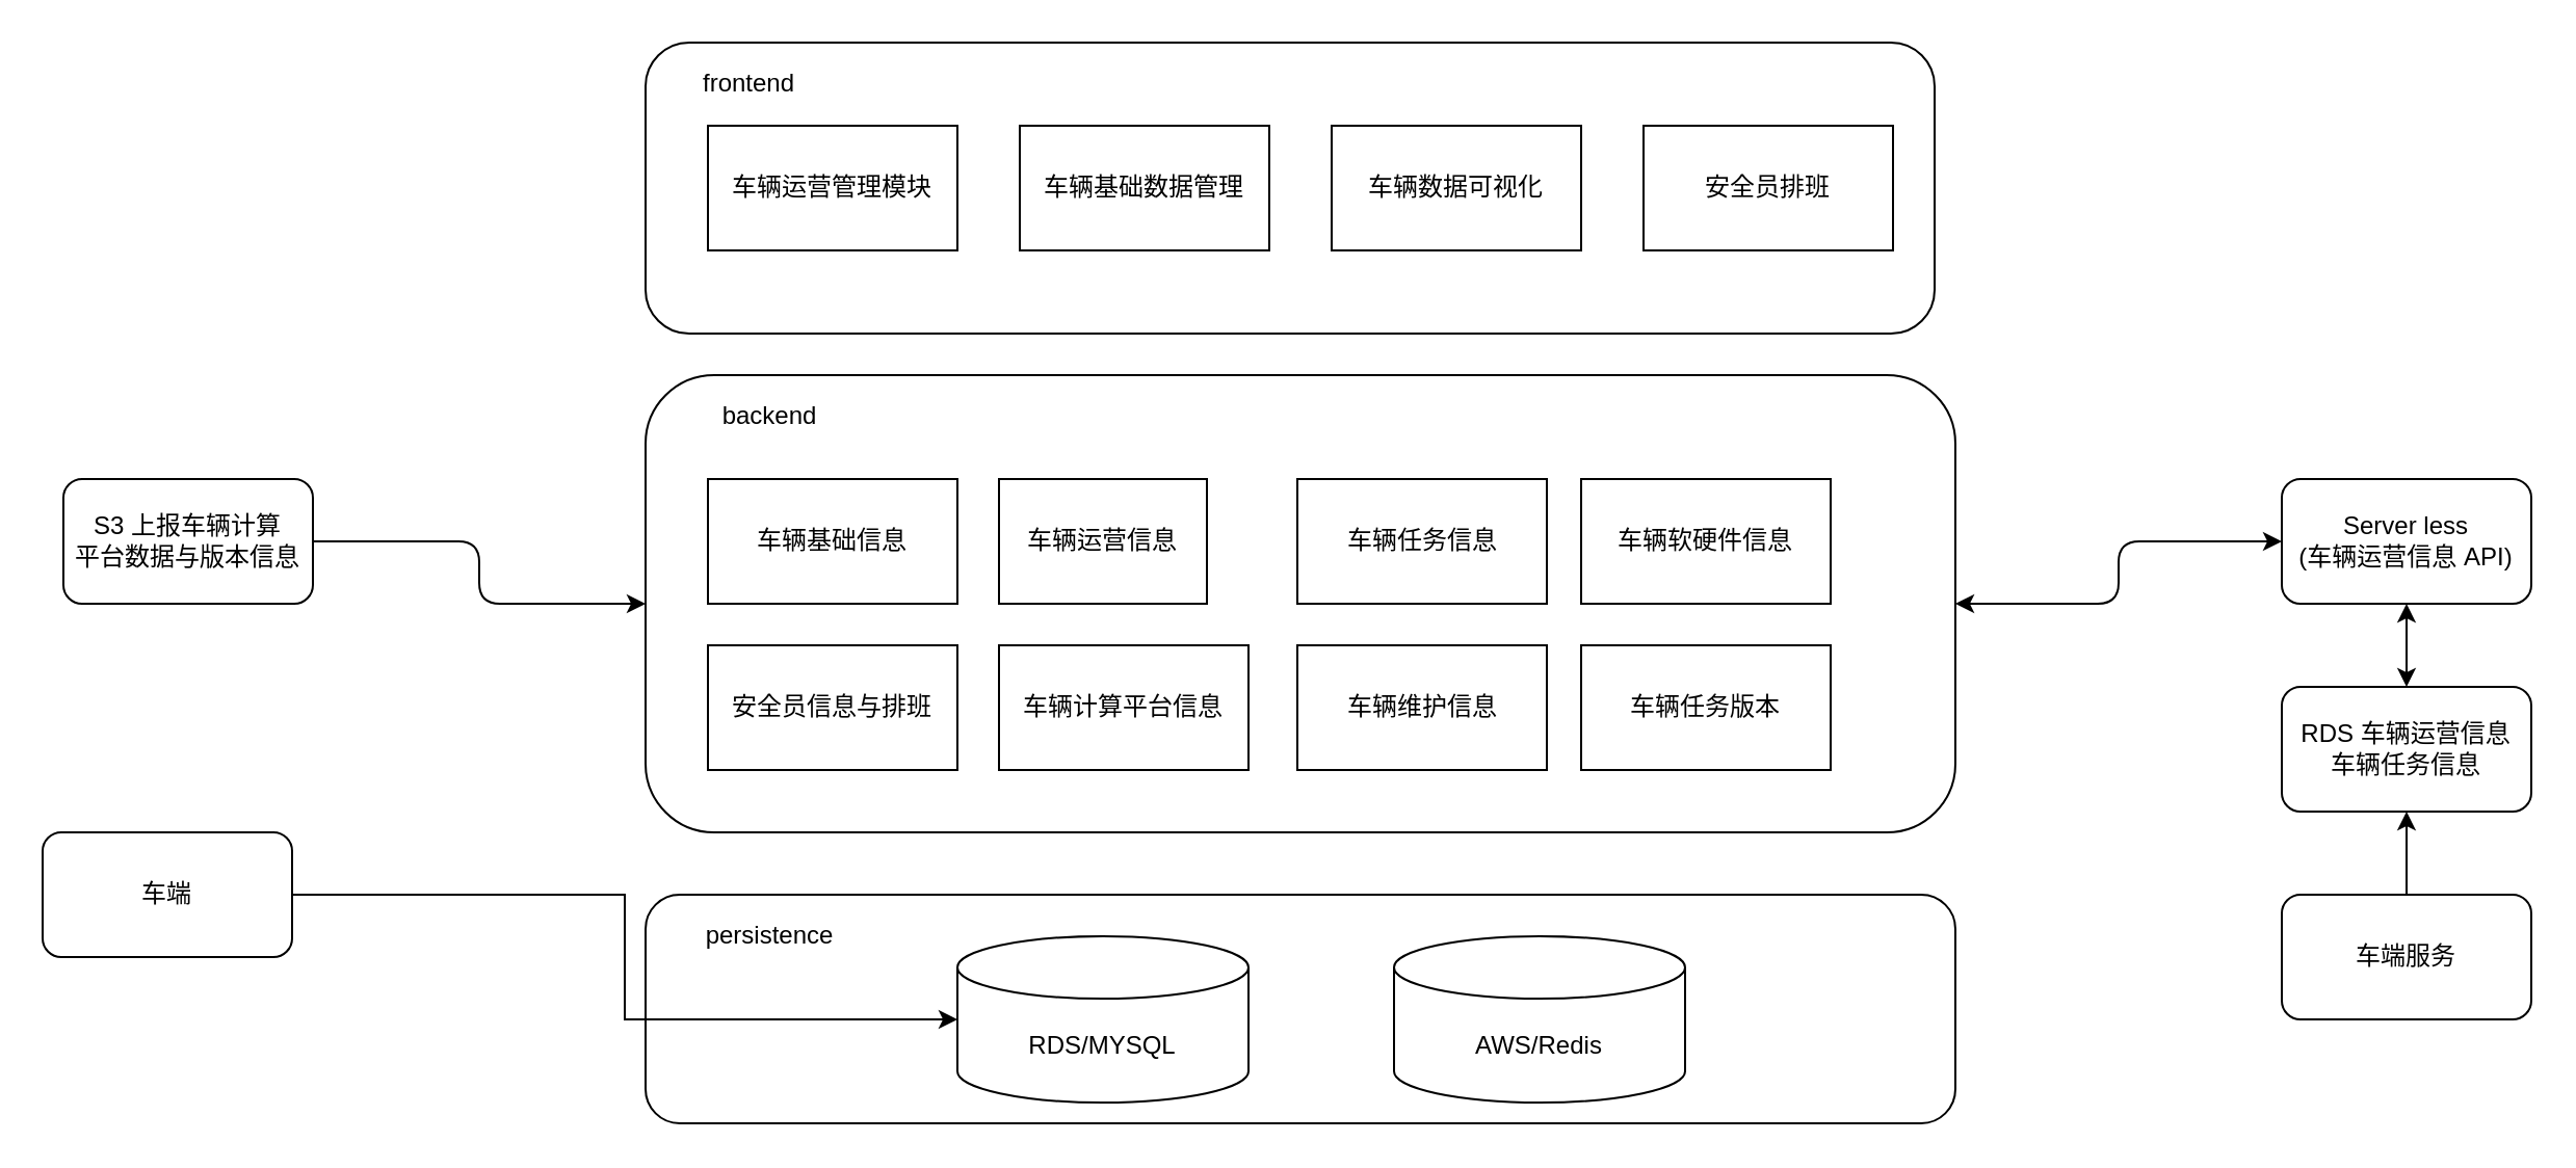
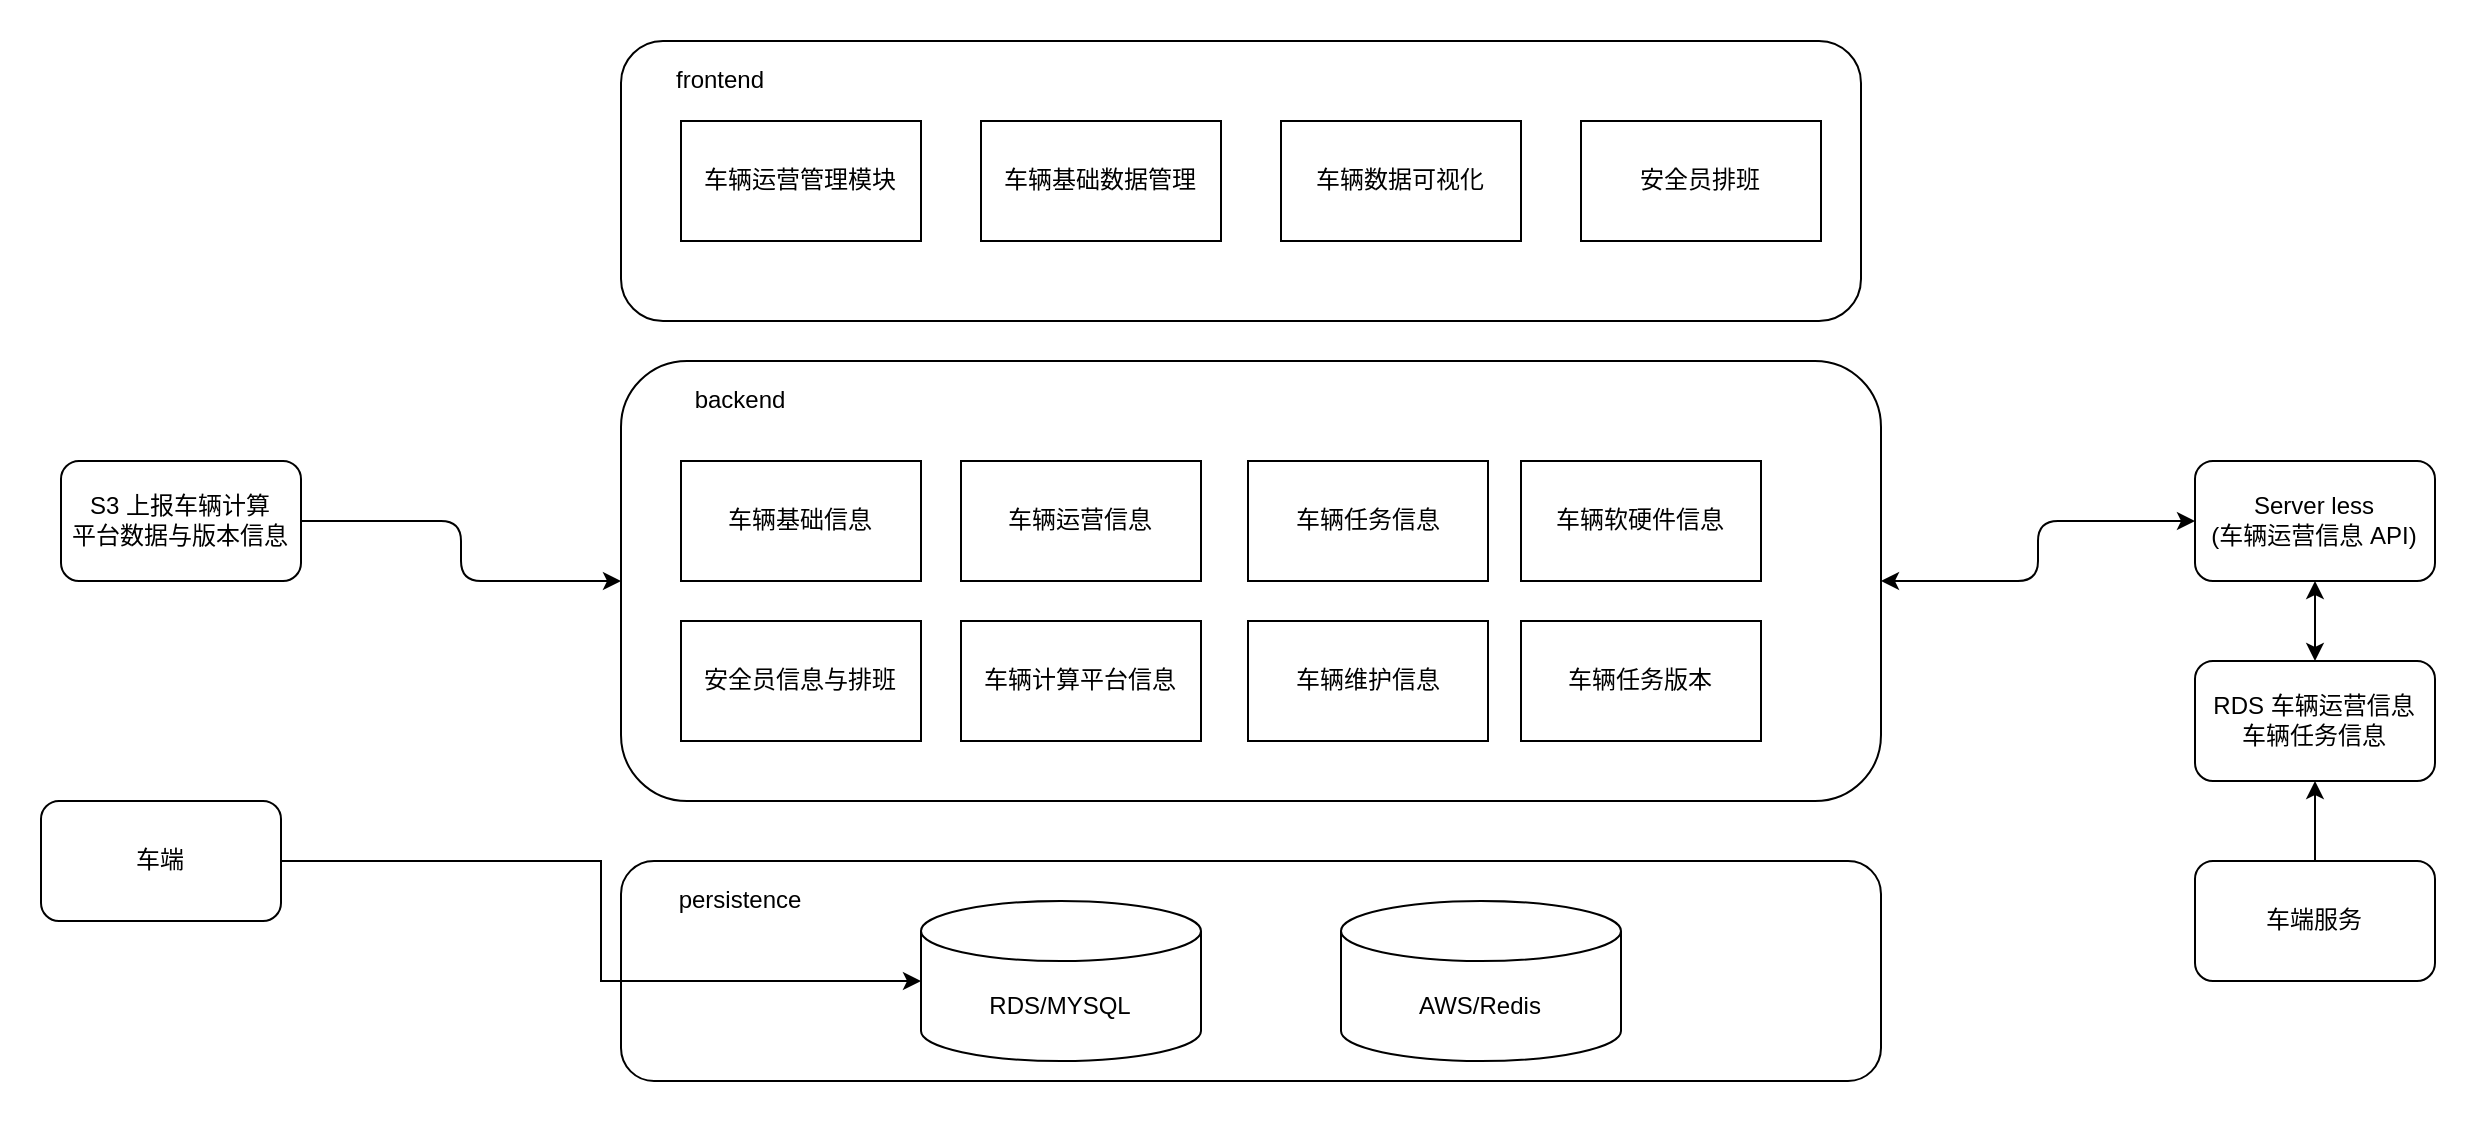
- <mxCell id="5" value="车辆运营信息" style="rounded=0;whiteSpace=wrap;html=1;" parent="1" vertex="1"><mxGeometry x="480" y="230" width="100" height="60" as="geometry" /></mxCell>
+ <mxCell id="5" value="车辆运营信息" style="rounded=0;whiteSpace=wrap;html=1;" parent="1" vertex="1"><mxGeometry x="480" y="230" width="120" height="60" as="geometry" /></mxCell>
